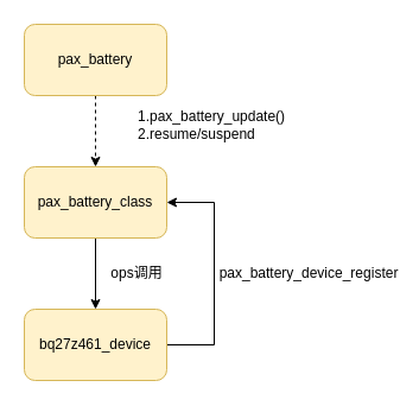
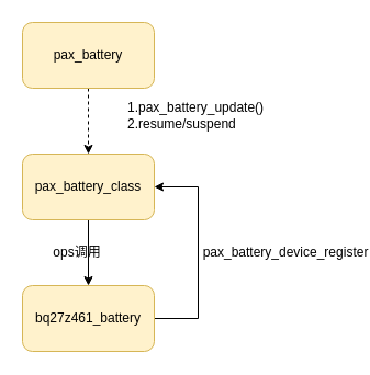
- <mxCell id="9" value="ops调用" style="text;html=1;strokeColor=none;fillColor=none;align=center;verticalAlign=middle;whiteSpace=wrap;rounded=0;" vertex="1" parent="1"><mxGeometry x="90" y="220" width="50" height="20" as="geometry" /></mxCell>
+ <mxCell id="9" value="ops调用" style="text;html=1;strokeColor=none;fillColor=none;align=center;verticalAlign=middle;whiteSpace=wrap;rounded=0;" vertex="1" parent="1"><mxGeometry x="45" y="220" width="50" height="20" as="geometry" /></mxCell>
- <mxCell id="7" value="bq27z461_device" style="rounded=1;whiteSpace=wrap;html=1;fillColor=#fff2cc;strokeColor=#d6b656;" vertex="1" parent="1"><mxGeometry x="20" y="260" width="120" height="60" as="geometry" /></mxCell>
+ <mxCell id="7" value="bq27z461_battery" style="rounded=1;whiteSpace=wrap;html=1;fillColor=#fff2cc;strokeColor=#d6b656;" vertex="1" parent="1"><mxGeometry x="20" y="260" width="120" height="60" as="geometry" /></mxCell>
